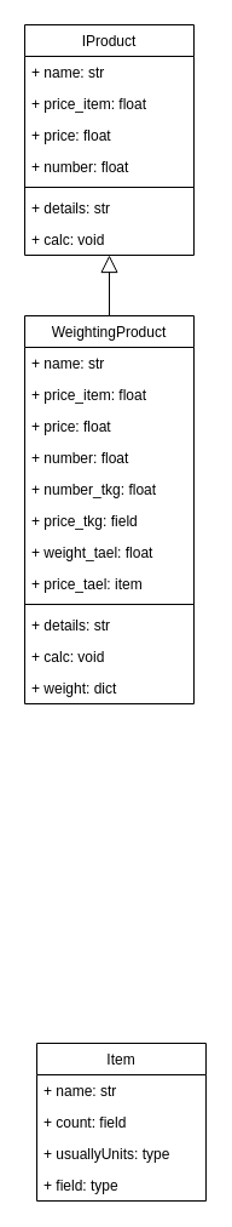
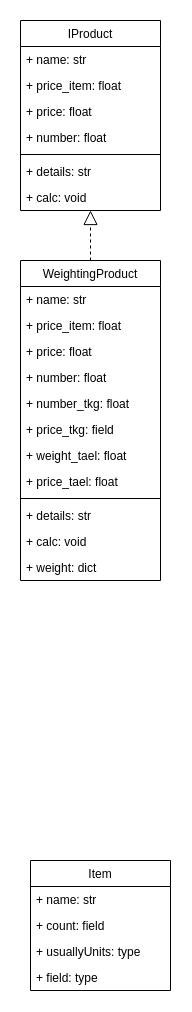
- <mxCell id="10" value="" style="endArrow=block;dashed=0;endFill=0;endSize=12;html=1;rounded=0;" parent="1" source="11" target="2" edge="1"><mxGeometry width="160" relative="1" as="geometry"><mxPoint x="90" y="280" as="sourcePoint" /><mxPoint x="180" y="340" as="targetPoint" /></mxGeometry></mxCell>
+ <mxCell id="10" value="" style="endArrow=block;dashed=1;endFill=0;endSize=12;html=1;rounded=0;" parent="1" source="11" target="2" edge="1"><mxGeometry width="160" relative="1" as="geometry"><mxPoint x="90" y="280" as="sourcePoint" /><mxPoint x="180" y="340" as="targetPoint" /></mxGeometry></mxCell>
- <mxCell id="19" value="+ price_tael: item" style="text;strokeColor=none;fillColor=none;align=left;verticalAlign=top;spacingLeft=4;spacingRight=4;overflow=hidden;rotatable=0;points=[[0,0.5],[1,0.5]];portConstraint=eastwest;" parent="11" vertex="1"><mxGeometry y="208" width="140" height="26" as="geometry" /></mxCell>
+ <mxCell id="19" value="+ price_tael: float" style="text;strokeColor=none;fillColor=none;align=left;verticalAlign=top;spacingLeft=4;spacingRight=4;overflow=hidden;rotatable=0;points=[[0,0.5],[1,0.5]];portConstraint=eastwest;" parent="11" vertex="1"><mxGeometry y="208" width="140" height="26" as="geometry" /></mxCell>
